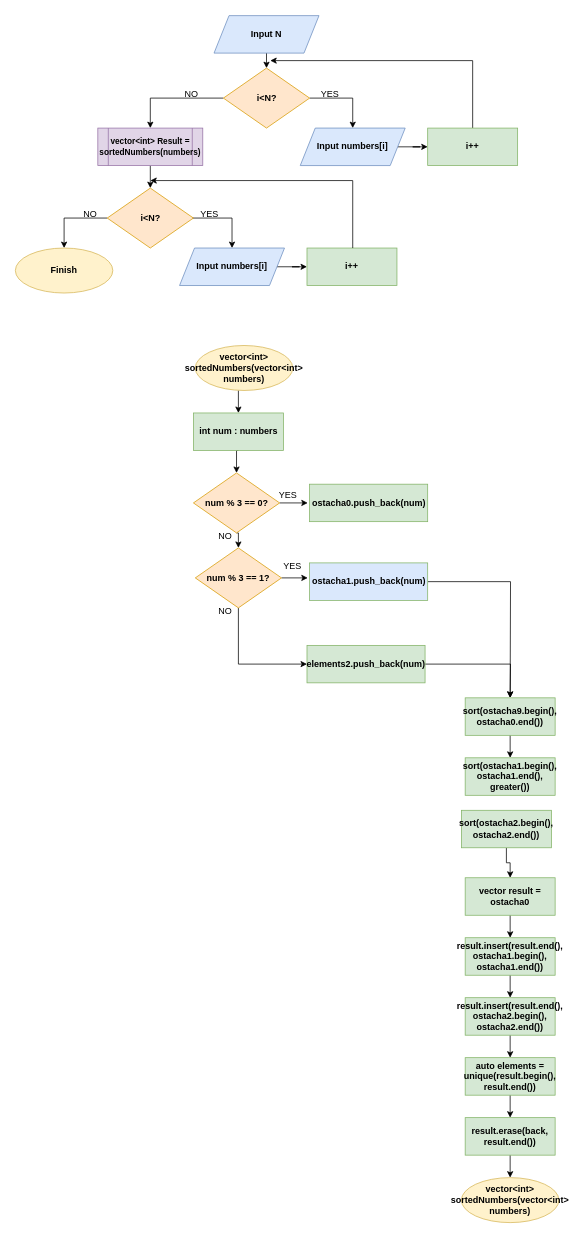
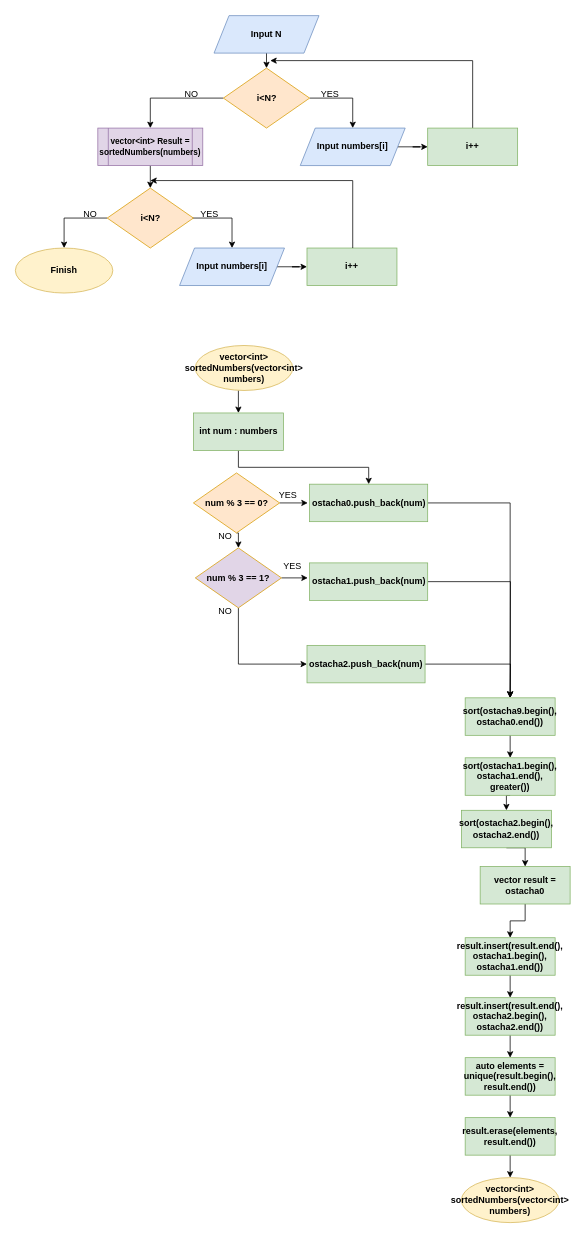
- <mxCell id="26" style="edgeStyle=orthogonalEdgeStyle;rounded=0;orthogonalLoop=1;jettySize=auto;html=1;exitX=0.5;exitY=1;exitDx=0;exitDy=0;entryX=0.5;entryY=0;entryDx=0;entryDy=0;" edge="1" parent="1" source="27" target="30"><mxGeometry relative="1" as="geometry" /></mxCell>
+ <mxCell id="26" style="edgeStyle=orthogonalEdgeStyle;rounded=0;orthogonalLoop=1;jettySize=auto;html=1;exitX=0.5;exitY=1;exitDx=0;exitDy=0;" edge="1" parent="1" source="27" target="35"><mxGeometry relative="1" as="geometry" /></mxCell>
+ <mxCell id="34" style="edgeStyle=orthogonalEdgeStyle;rounded=0;orthogonalLoop=1;jettySize=auto;html=1;exitX=1;exitY=0.5;exitDx=0;exitDy=0;" edge="1" parent="1" source="35" target="41"><mxGeometry relative="1" as="geometry" /></mxCell>
- <mxCell id="33" value="&lt;b&gt;num % 3 == 1?&lt;/b&gt;" style="rhombus;whiteSpace=wrap;html=1;fillColor=#ffe6cc;strokeColor=#d79b00;" vertex="1" parent="1"><mxGeometry x="260" y="730" width="115" height="80" as="geometry" /></mxCell>
+ <mxCell id="33" value="&lt;b&gt;num % 3 == 1?&lt;/b&gt;" style="rhombus;whiteSpace=wrap;html=1;fillColor=#e1d5e7;strokeColor=#d79b00;" vertex="1" parent="1"><mxGeometry x="260" y="730" width="115" height="80" as="geometry" /></mxCell>
- <mxCell id="37" value="&lt;b&gt;ostacha1.push_back(num)&lt;/b&gt;" style="rounded=0;whiteSpace=wrap;html=1;fillColor=#dae8fc;strokeColor=#82b366;" vertex="1" parent="1"><mxGeometry x="412.5" y="750" width="157.5" height="50" as="geometry" /></mxCell>
+ <mxCell id="37" value="&lt;b&gt;ostacha1.push_back(num)&lt;/b&gt;" style="rounded=0;whiteSpace=wrap;html=1;fillColor=#d5e8d4;strokeColor=#82b366;" vertex="1" parent="1"><mxGeometry x="412.5" y="750" width="157.5" height="50" as="geometry" /></mxCell>
- <mxCell id="39" value="&lt;b&gt;elements2.push_back(num)&lt;/b&gt;" style="rounded=0;whiteSpace=wrap;html=1;fillColor=#d5e8d4;strokeColor=#82b366;" vertex="1" parent="1"><mxGeometry x="409" y="860" width="157.5" height="50" as="geometry" /></mxCell>
+ <mxCell id="39" value="&lt;b&gt;ostacha2.push_back(num)&lt;/b&gt;" style="rounded=0;whiteSpace=wrap;html=1;fillColor=#d5e8d4;strokeColor=#82b366;" vertex="1" parent="1"><mxGeometry x="409" y="860" width="157.5" height="50" as="geometry" /></mxCell>
+ <mxCell id="42" style="edgeStyle=orthogonalEdgeStyle;rounded=0;orthogonalLoop=1;jettySize=auto;html=1;exitX=0.5;exitY=1;exitDx=0;exitDy=0;entryX=0.5;entryY=0;entryDx=0;entryDy=0;" edge="1" parent="1" source="43" target="45"><mxGeometry relative="1" as="geometry" /></mxCell>
- <mxCell id="47" value="&lt;b&gt;vector result = ostacha0&lt;/b&gt;" style="rounded=0;whiteSpace=wrap;html=1;fillColor=#d5e8d4;strokeColor=#82b366;" vertex="1" parent="1"><mxGeometry x="620" y="1170" width="120" height="50" as="geometry" /></mxCell>
+ <mxCell id="47" value="&lt;b&gt;vector result = ostacha0&lt;/b&gt;" style="rounded=0;whiteSpace=wrap;html=1;fillColor=#d5e8d4;strokeColor=#82b366;" vertex="1" parent="1"><mxGeometry x="640" y="1155" width="120" height="50" as="geometry" /></mxCell>
- <mxCell id="55" value="&lt;b&gt;result.erase(back, result.end())&lt;/b&gt;" style="rounded=0;whiteSpace=wrap;html=1;fillColor=#d5e8d4;strokeColor=#82b366;" vertex="1" parent="1"><mxGeometry x="620" y="1490" width="120" height="50" as="geometry" /></mxCell>
+ <mxCell id="55" value="&lt;b&gt;result.erase(elements, result.end())&lt;/b&gt;" style="rounded=0;whiteSpace=wrap;html=1;fillColor=#d5e8d4;strokeColor=#82b366;" vertex="1" parent="1"><mxGeometry x="620" y="1490" width="120" height="50" as="geometry" /></mxCell>
